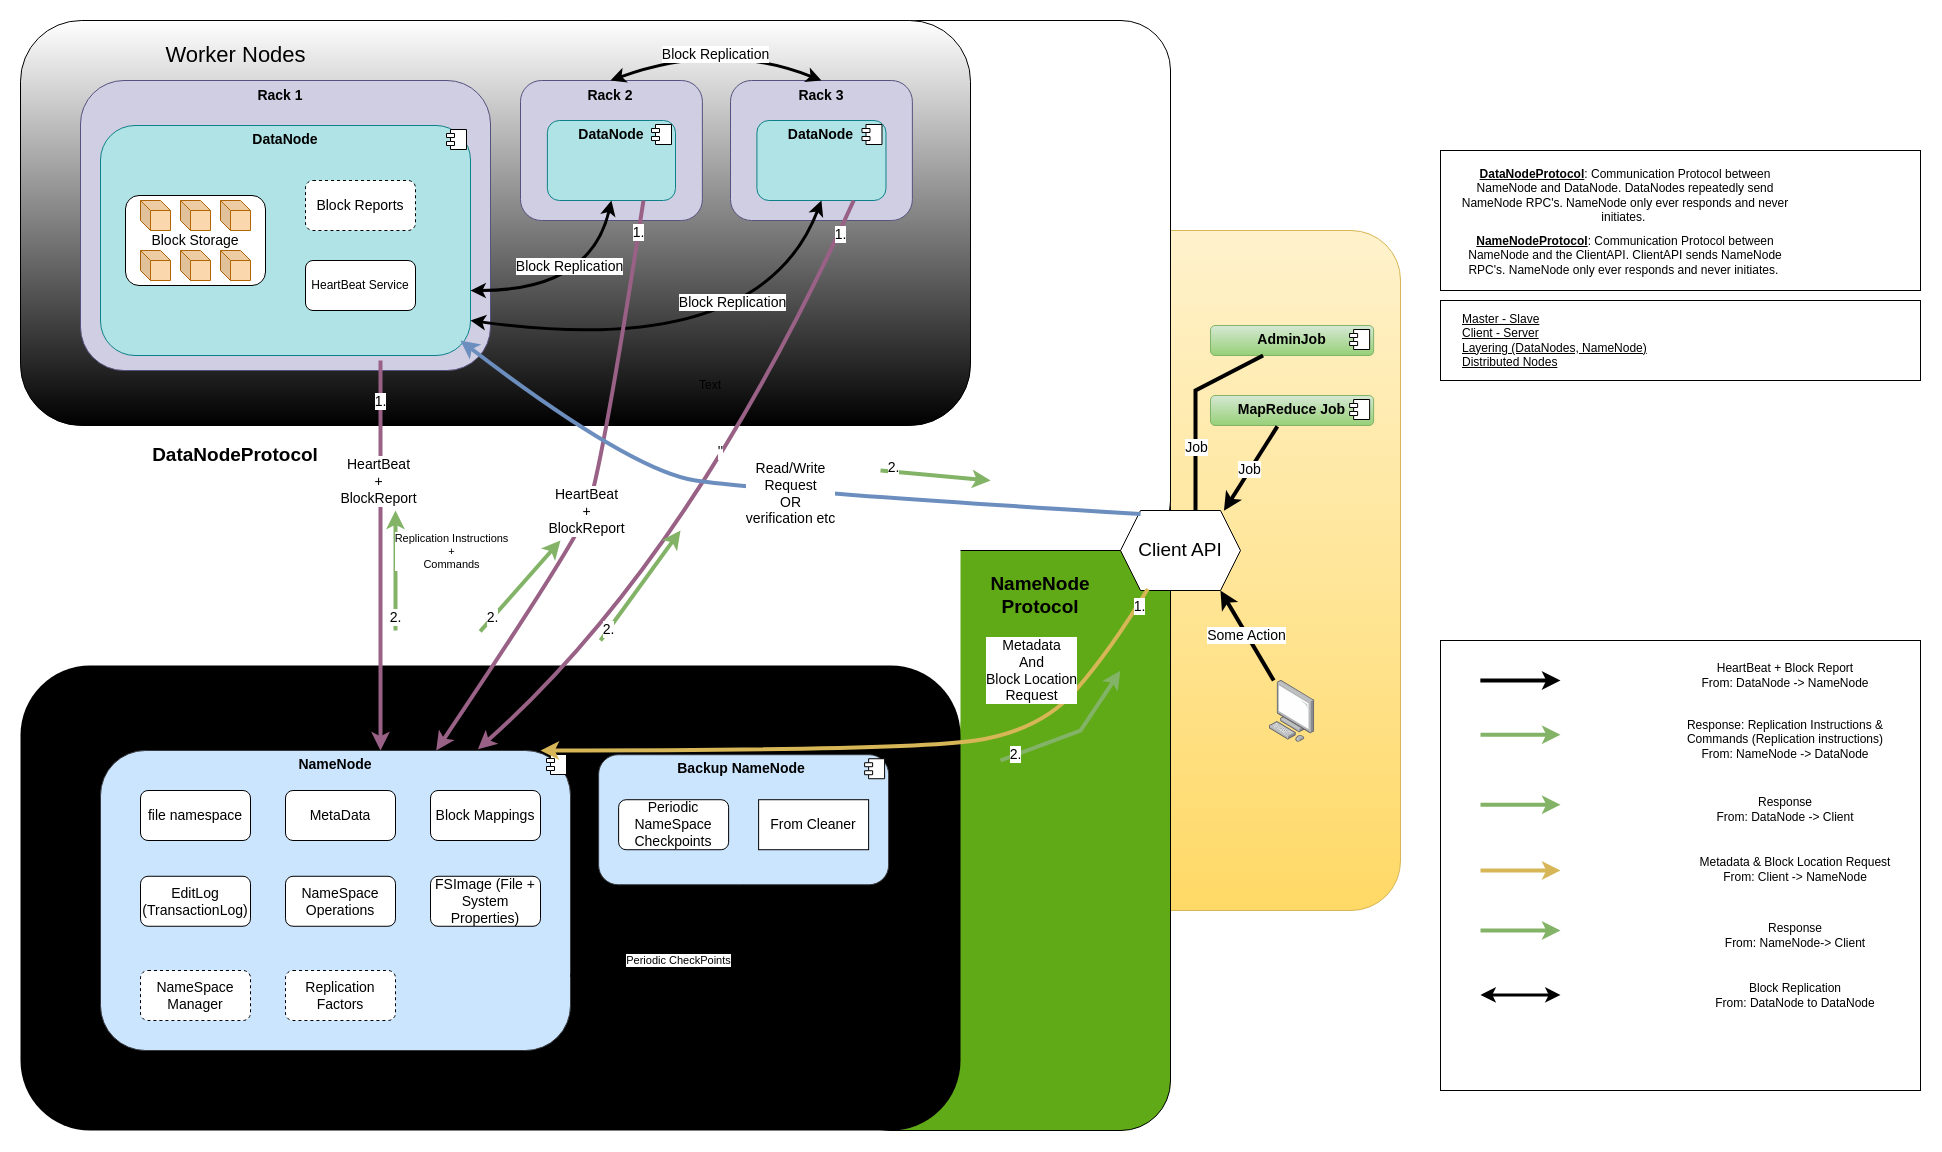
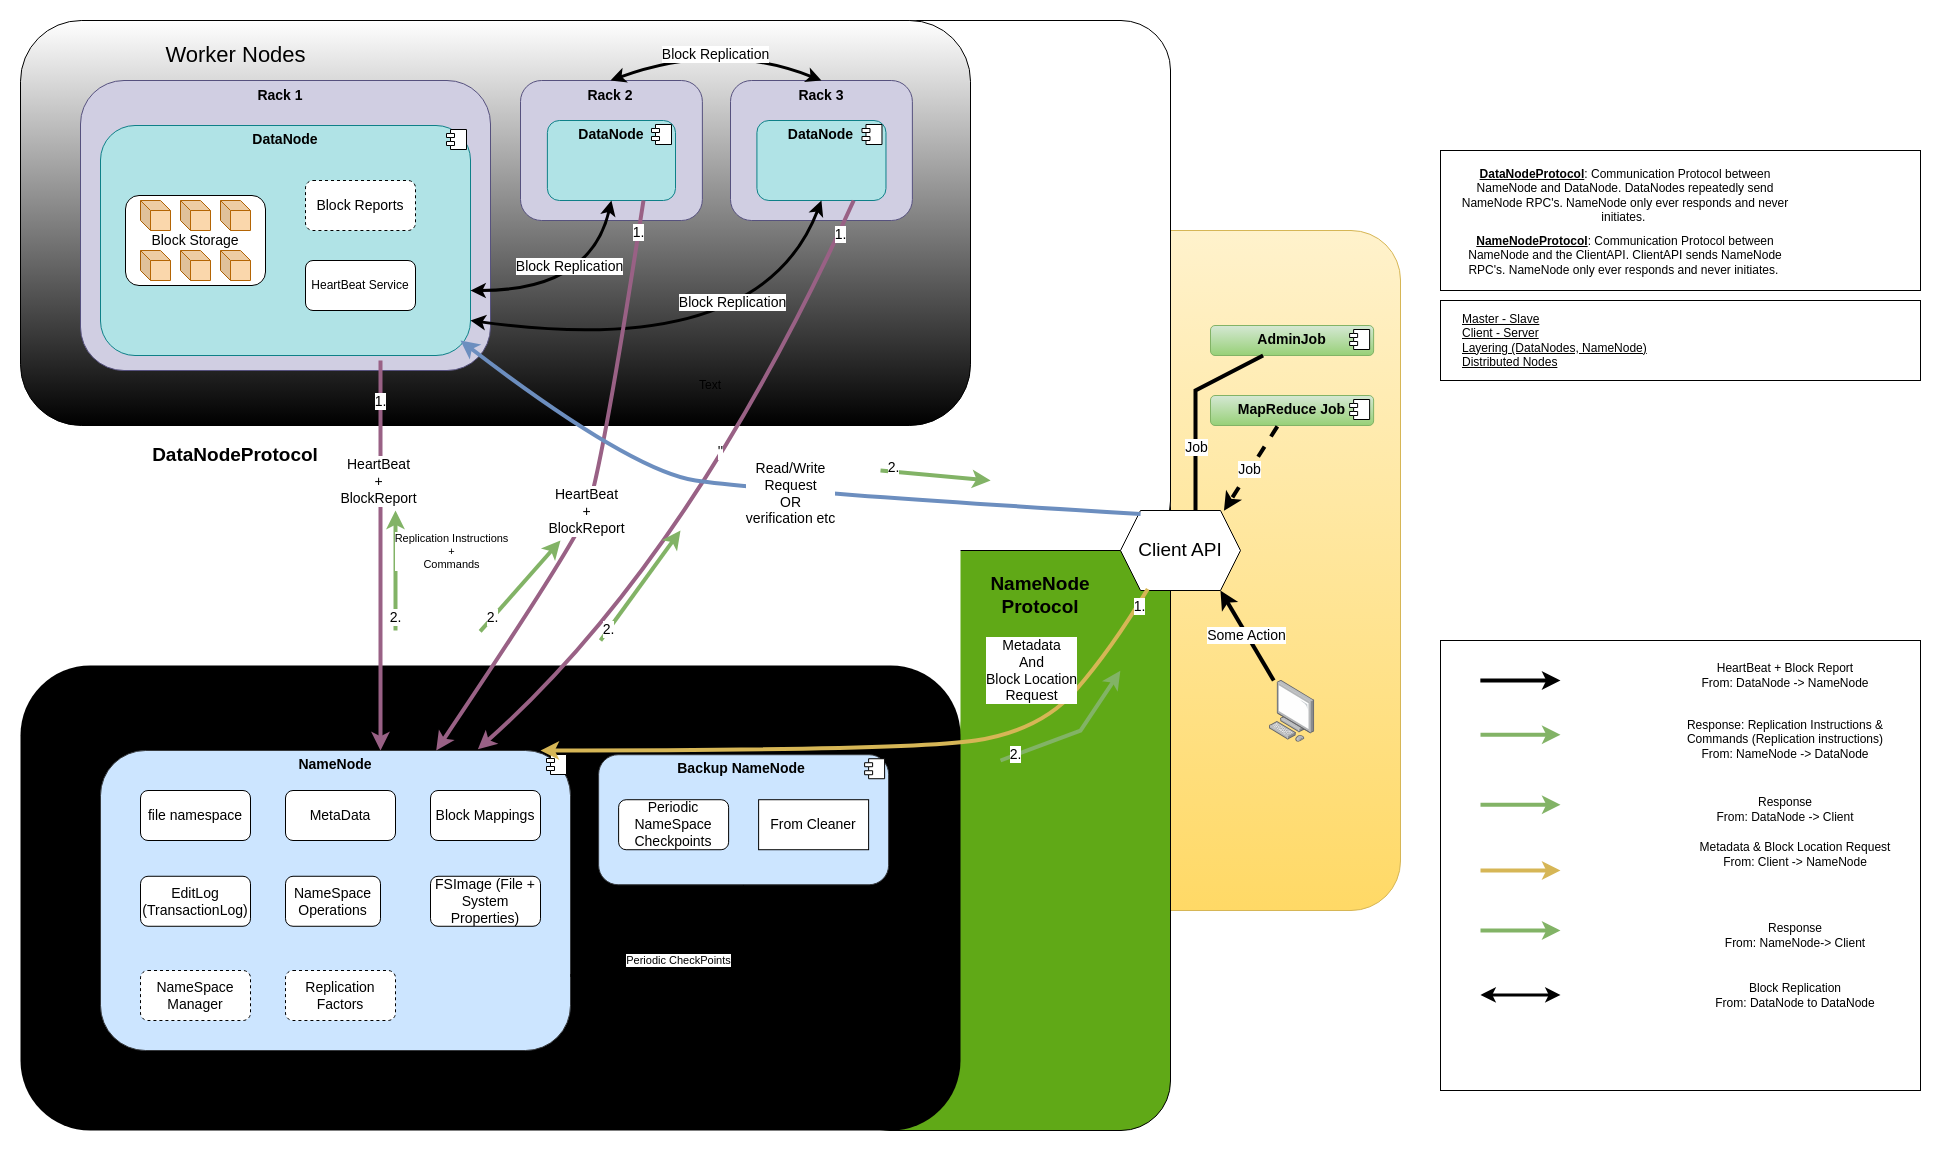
- <mxCell id="79" value="" style="endArrow=classic;html=1;rounded=0;exitX=0.41;exitY=1.029;exitDx=0;exitDy=0;exitPerimeter=0;entryX=0.862;entryY=0.004;entryDx=0;entryDy=0;entryPerimeter=0;strokeWidth=4;" parent="1" source="75" target="73" edge="1"><mxGeometry width="50" height="50" relative="1" as="geometry"><mxPoint x="1100" y="490" as="sourcePoint" /><mxPoint x="1150" y="440" as="targetPoint" /></mxGeometry></mxCell>
+ <mxCell id="79" value="" style="endArrow=classic;html=1;rounded=0;exitX=0.41;exitY=1.029;exitDx=0;exitDy=0;exitPerimeter=0;entryX=0.862;entryY=0.004;entryDx=0;entryDy=0;entryPerimeter=0;strokeWidth=4;dashed=1;" parent="1" source="75" target="73" edge="1"><mxGeometry width="50" height="50" relative="1" as="geometry"><mxPoint x="1100" y="490" as="sourcePoint" /><mxPoint x="1150" y="440" as="targetPoint" /></mxGeometry></mxCell>
- <mxCell id="104" value="Metadata &amp;amp; Block Location Request&lt;br&gt;&lt;div&gt;&lt;div&gt;From: Client -&amp;gt; NameNode&lt;/div&gt;&lt;/div&gt;" style="text;html=1;align=center;verticalAlign=middle;whiteSpace=wrap;rounded=0;" parent="1" vertex="1"><mxGeometry x="1690" y="854.22" width="210" height="30" as="geometry" /></mxCell>
+ <mxCell id="104" value="Metadata &amp;amp; Block Location Request&lt;br&gt;&lt;div&gt;&lt;div&gt;From: Client -&amp;gt; NameNode&lt;/div&gt;&lt;/div&gt;" style="text;html=1;align=center;verticalAlign=middle;whiteSpace=wrap;rounded=0;" parent="1" vertex="1"><mxGeometry x="1690" y="839.22" width="210" height="30" as="geometry" /></mxCell>
- <mxCell id="14" value="&lt;font style=&quot;font-size: 14px;&quot;&gt;NameSpace Operations&lt;/font&gt;" style="html=1;whiteSpace=wrap;rounded=1;movable=0;resizable=0;rotatable=0;deletable=0;editable=0;locked=1;connectable=0;" parent="1" vertex="1"><mxGeometry x="285" y="875.78" width="110" height="50" as="geometry" /></mxCell>
+ <mxCell id="14" value="&lt;font style=&quot;font-size: 14px;&quot;&gt;NameSpace Operations&lt;/font&gt;" style="html=1;whiteSpace=wrap;rounded=1;movable=0;resizable=0;rotatable=0;deletable=0;editable=0;locked=1;connectable=0;" parent="1" vertex="1"><mxGeometry x="285" y="875.78" width="95" height="50" as="geometry" /></mxCell>
